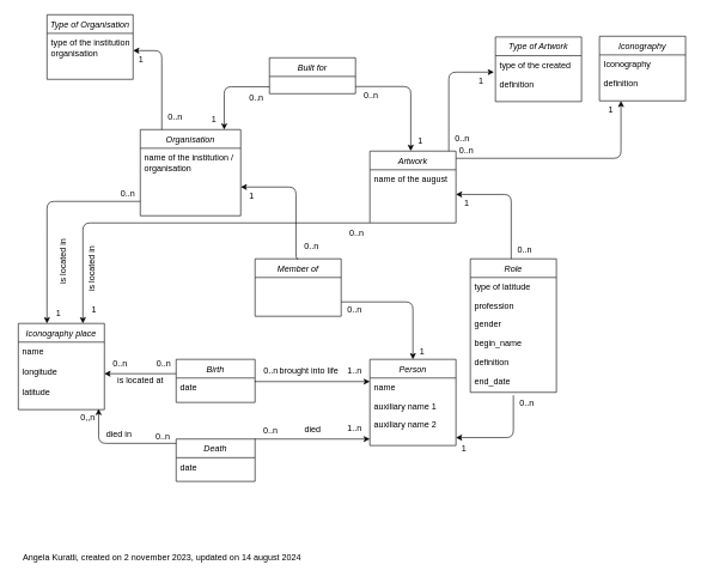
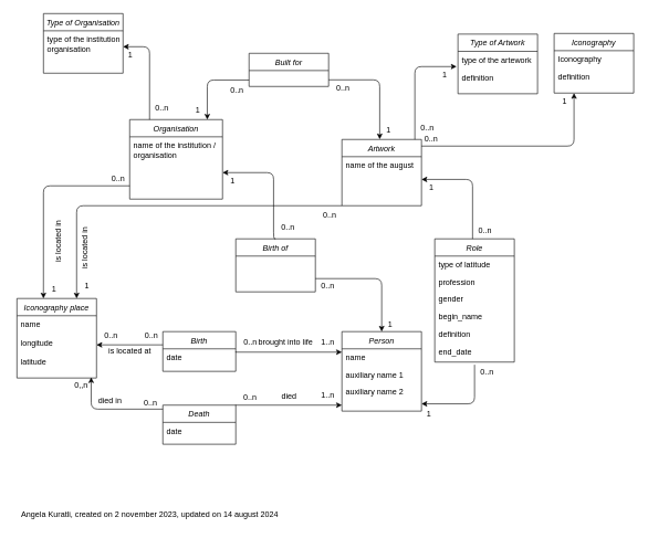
- <mxCell id="65" value="type of the created" style="text;align=left;verticalAlign=top;spacingLeft=4;spacingRight=4;overflow=hidden;rotatable=0;points=[[0,0.5],[1,0.5]];portConstraint=eastwest;" parent="64" vertex="1"><mxGeometry y="26" width="120" height="26" as="geometry" /></mxCell>
+ <mxCell id="65" value="type of the artework" style="text;align=left;verticalAlign=top;spacingLeft=4;spacingRight=4;overflow=hidden;rotatable=0;points=[[0,0.5],[1,0.5]];portConstraint=eastwest;" parent="64" vertex="1"><mxGeometry y="26" width="120" height="26" as="geometry" /></mxCell>
- <mxCell id="39" value="Member of" style="swimlane;fontStyle=2;align=center;verticalAlign=top;childLayout=stackLayout;horizontal=1;startSize=26;horizontalStack=0;resizeParent=1;resizeLast=0;collapsible=1;marginBottom=0;rounded=0;shadow=0;strokeWidth=1;" parent="1" vertex="1"><mxGeometry x="355" y="360" width="120" height="80" as="geometry"><mxRectangle x="230" y="140" width="160" height="26" as="alternateBounds" /></mxGeometry></mxCell>
+ <mxCell id="39" value="Birth of" style="swimlane;fontStyle=2;align=center;verticalAlign=top;childLayout=stackLayout;horizontal=1;startSize=26;horizontalStack=0;resizeParent=1;resizeLast=0;collapsible=1;marginBottom=0;rounded=0;shadow=0;strokeWidth=1;" parent="1" vertex="1"><mxGeometry x="355" y="360" width="120" height="80" as="geometry"><mxRectangle x="230" y="140" width="160" height="26" as="alternateBounds" /></mxGeometry></mxCell>
